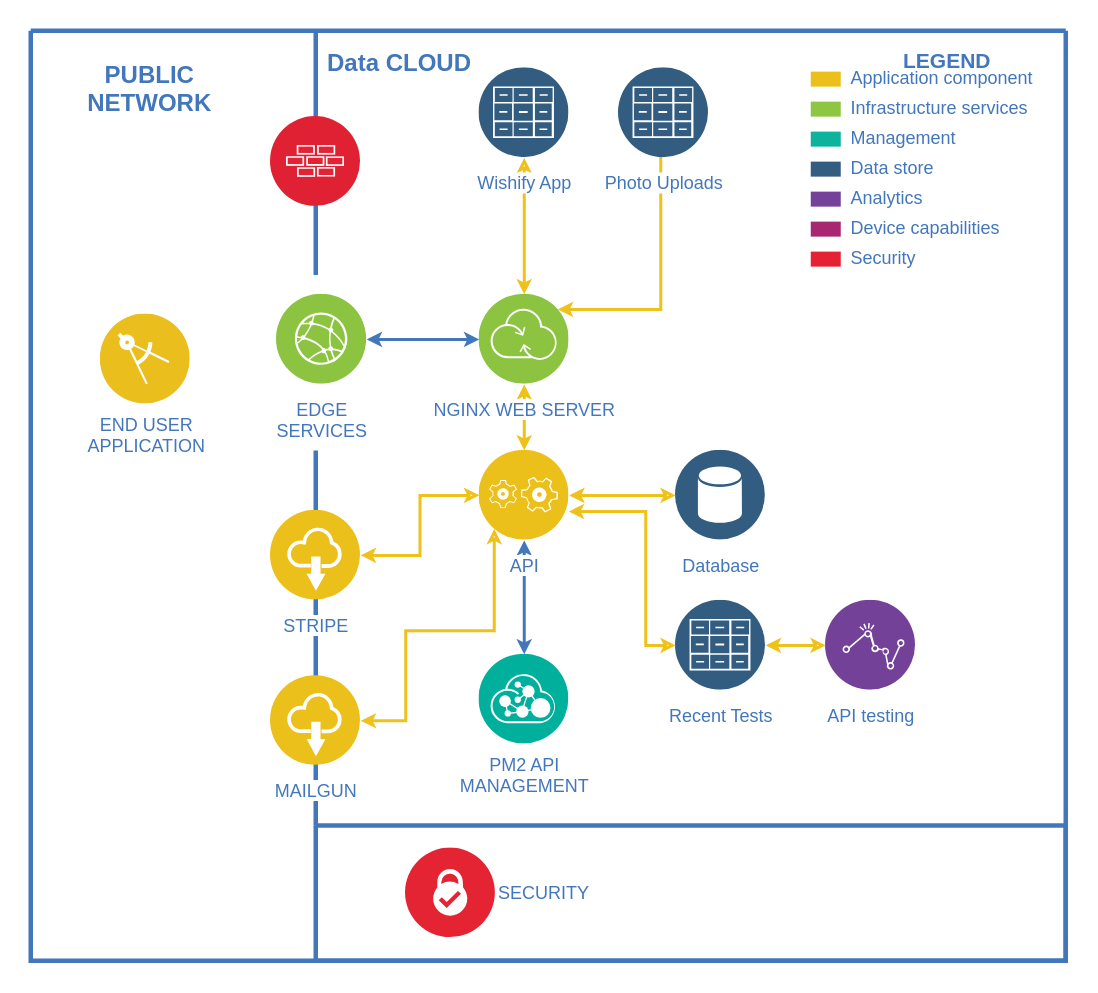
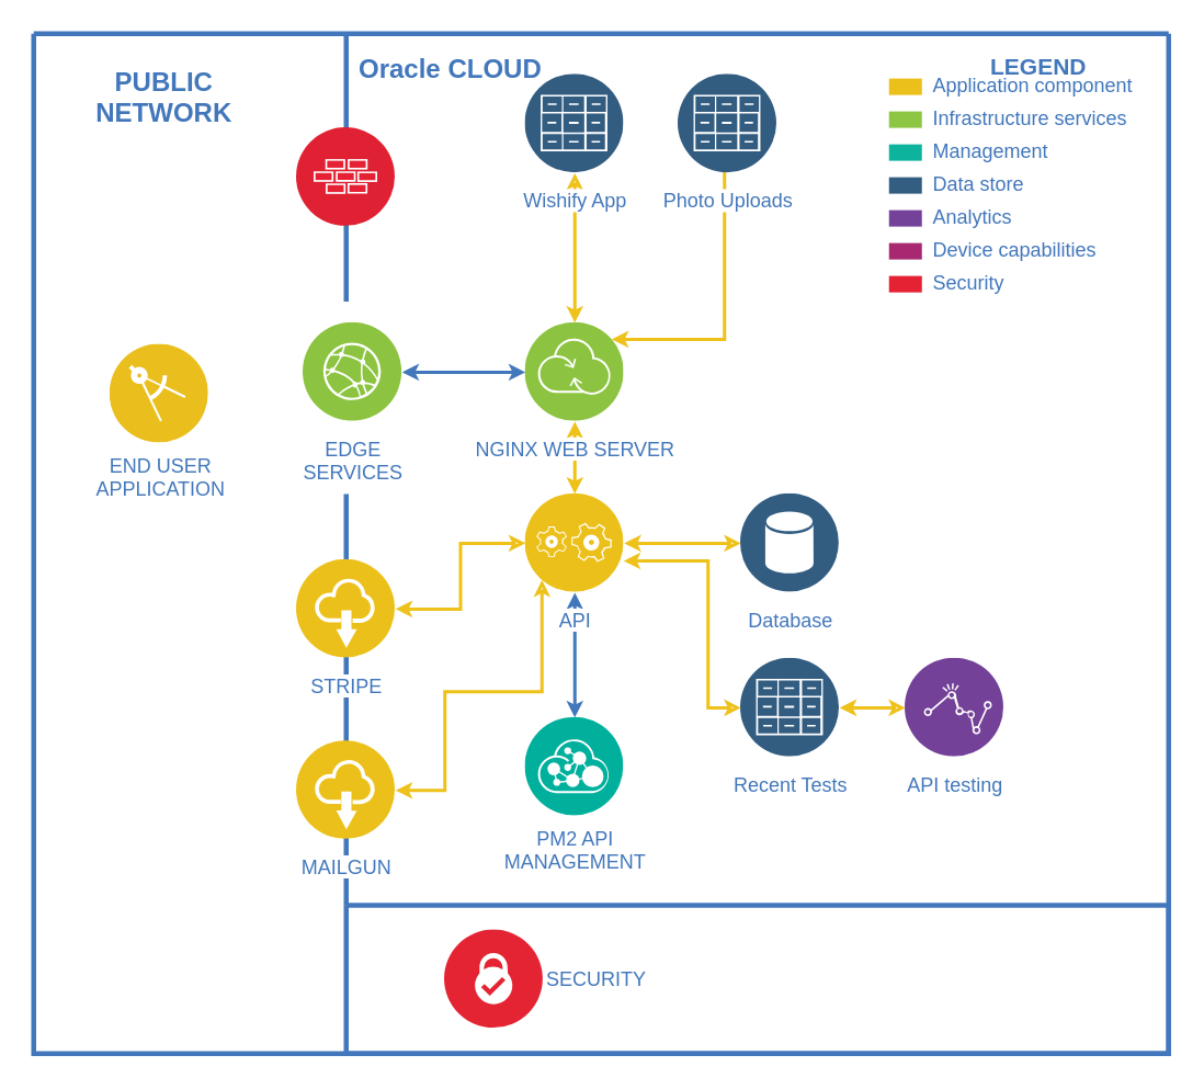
- <mxCell id="25" value="Data CLOUD" style="text;html=1;align=left;verticalAlign=top;fontColor=#4277BB;shadow=0;dashed=0;strokeColor=none;fillColor=none;labelBackgroundColor=none;fontStyle=1;fontSize=16;spacingLeft=5;" parent="2" vertex="1"><mxGeometry x="191" y="4.75" width="133" height="20" as="geometry" /></mxCell>
+ <mxCell id="25" value="Oracle CLOUD" style="text;html=1;align=left;verticalAlign=top;fontColor=#4277BB;shadow=0;dashed=0;strokeColor=none;fillColor=none;labelBackgroundColor=none;fontStyle=1;fontSize=16;spacingLeft=5;" parent="2" vertex="1"><mxGeometry x="191" y="4.75" width="133" height="20" as="geometry" /></mxCell>
